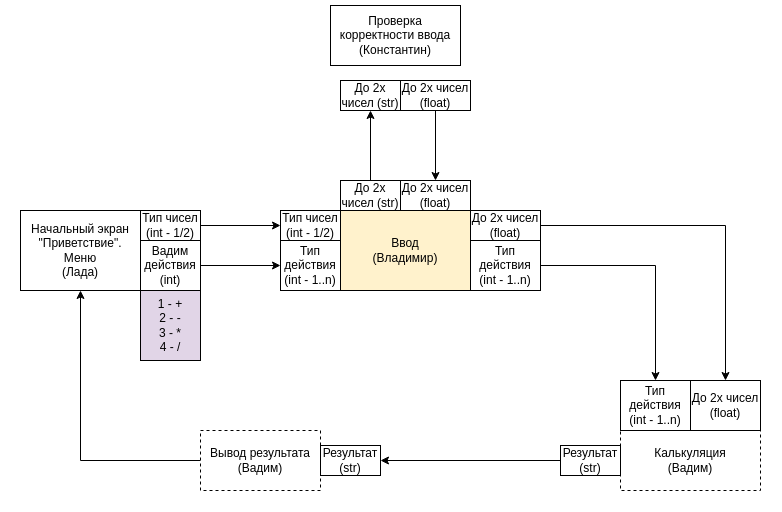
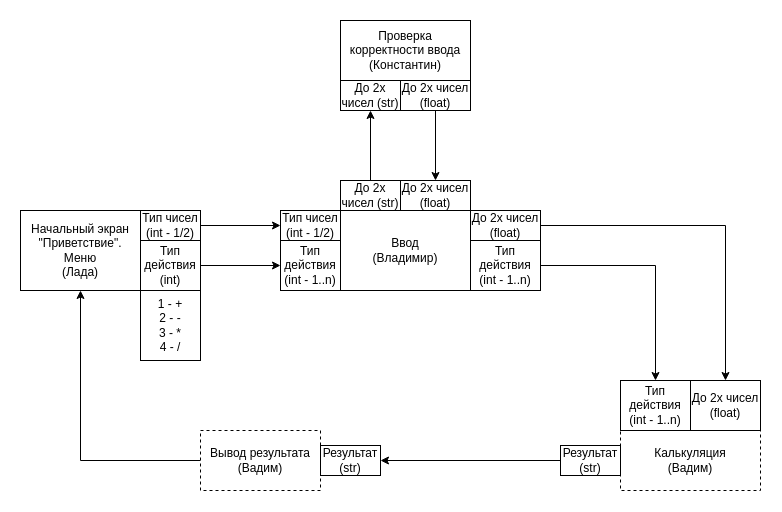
- <mxCell id="6" value="Проверка корректности ввода&lt;br&gt;(Константин)" style="rounded=0;whiteSpace=wrap;html=1;" vertex="1" parent="1"><mxGeometry x="330" y="5" width="130" height="60" as="geometry" /></mxCell>
+ <mxCell id="6" value="Проверка корректности ввода&lt;br&gt;(Константин)" style="rounded=0;whiteSpace=wrap;html=1;" vertex="1" parent="1"><mxGeometry x="340" width="130" height="60" as="geometry" y="20" /></mxCell>
- <mxCell id="4" value="Ввод&lt;br&gt;(Владимир)" style="rounded=0;whiteSpace=wrap;html=1;fillColor=#fff2cc;" vertex="1" parent="1"><mxGeometry x="340" y="210" width="130" height="80" as="geometry" /></mxCell>
+ <mxCell id="4" value="Ввод&lt;br&gt;(Владимир)" style="rounded=0;whiteSpace=wrap;html=1;" vertex="1" parent="1"><mxGeometry x="340" y="210" width="130" height="80" as="geometry" /></mxCell>
- <mxCell id="13" value="Вадим действия&lt;br&gt;(int)&lt;br&gt;" style="rounded=0;whiteSpace=wrap;html=1;" vertex="1" parent="1"><mxGeometry x="140" y="240" width="60" height="50" as="geometry" /></mxCell>
+ <mxCell id="13" value="Тип действия&lt;br&gt;(int)&lt;br&gt;" style="rounded=0;whiteSpace=wrap;html=1;" vertex="1" parent="1"><mxGeometry x="140" y="240" width="60" height="50" as="geometry" /></mxCell>
- <mxCell id="29" value="&lt;div&gt;1 - +&lt;/div&gt;&lt;div&gt;&lt;span style=&quot;background-color: initial;&quot;&gt;2 - -&lt;/span&gt;&lt;/div&gt;&lt;div&gt;3 - *&lt;/div&gt;&lt;div&gt;4 - /&lt;/div&gt;" style="rounded=0;whiteSpace=wrap;html=1;fillColor=#e1d5e7;" vertex="1" parent="1"><mxGeometry x="140" y="290" width="60" height="70" as="geometry" /></mxCell>
+ <mxCell id="29" value="&lt;div&gt;1 - +&lt;/div&gt;&lt;div&gt;&lt;span style=&quot;background-color: initial;&quot;&gt;2 - -&lt;/span&gt;&lt;/div&gt;&lt;div&gt;3 - *&lt;/div&gt;&lt;div&gt;4 - /&lt;/div&gt;" style="rounded=0;whiteSpace=wrap;html=1;" vertex="1" parent="1"><mxGeometry x="140" y="290" width="60" height="70" as="geometry" /></mxCell>
